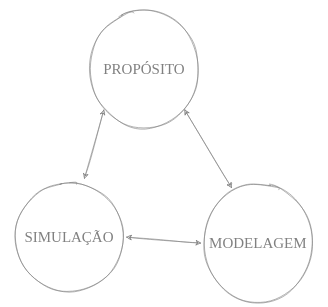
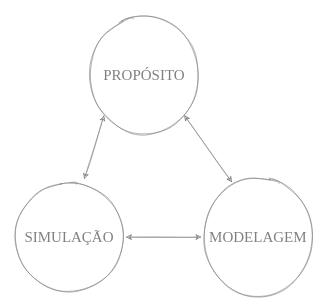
- <mxCell id="2" value="PROPÓSITO" style="ellipse;whiteSpace=wrap;html=1;aspect=fixed;sketch=1;fontFamily=Verdana;fontSize=25;fontColor=#808080;strokeColor=#808080;fillColor=none;" parent="1" vertex="1"><mxGeometry x="145" y="20" width="190" height="190" as="geometry" /></mxCell>
+ <mxCell id="2" value="PROPÓSITO" style="ellipse;whiteSpace=wrap;html=1;aspect=fixed;sketch=1;fontFamily=Verdana;fontSize=25;fontColor=#808080;strokeColor=#808080;fillColor=none;" parent="1" vertex="1"><mxGeometry x="145" y="30" width="190" height="190" as="geometry" /></mxCell>
- <mxCell id="3" value="MODELAGEM" style="ellipse;whiteSpace=wrap;html=1;aspect=fixed;sketch=1;fontFamily=Verdana;fontSize=25;fontColor=#808080;strokeColor=#808080;fillColor=none;" parent="1" vertex="1"><mxGeometry x="335" y="310" width="190" height="190" as="geometry" /></mxCell>
+ <mxCell id="3" value="MODELAGEM" style="ellipse;whiteSpace=wrap;html=1;aspect=fixed;sketch=1;fontFamily=Verdana;fontSize=25;fontColor=#808080;strokeColor=#808080;fillColor=none;" parent="1" vertex="1"><mxGeometry x="335" y="300" width="190" height="190" as="geometry" /></mxCell>
